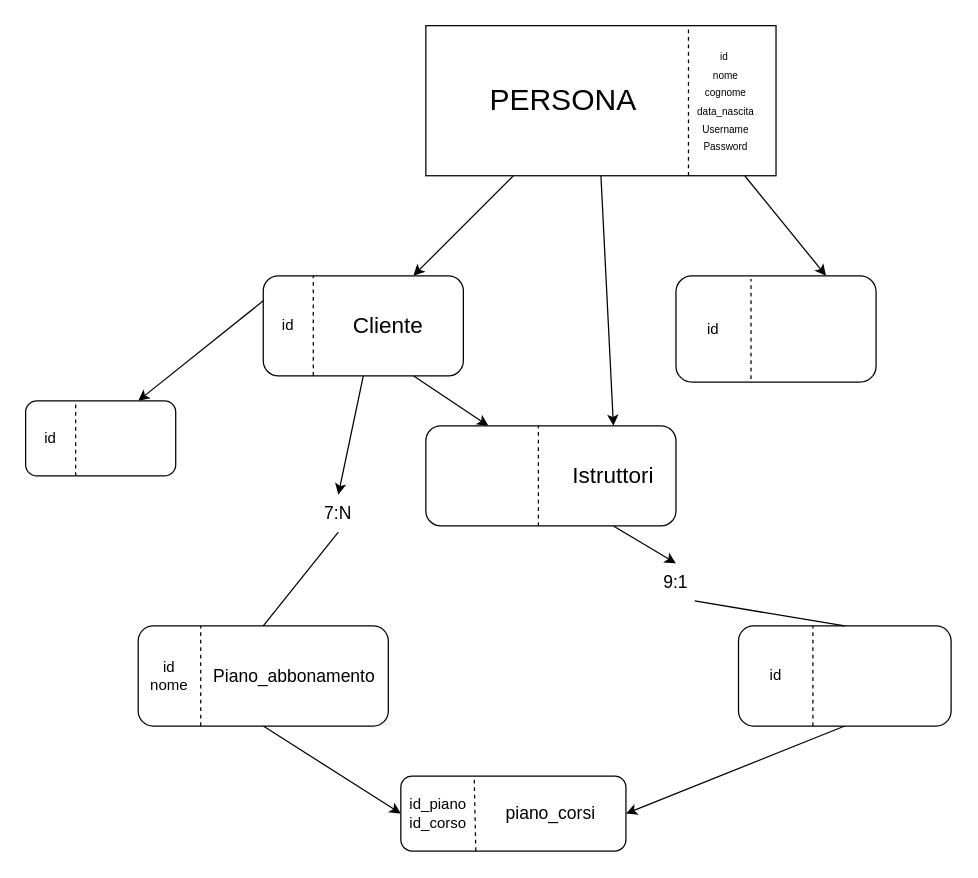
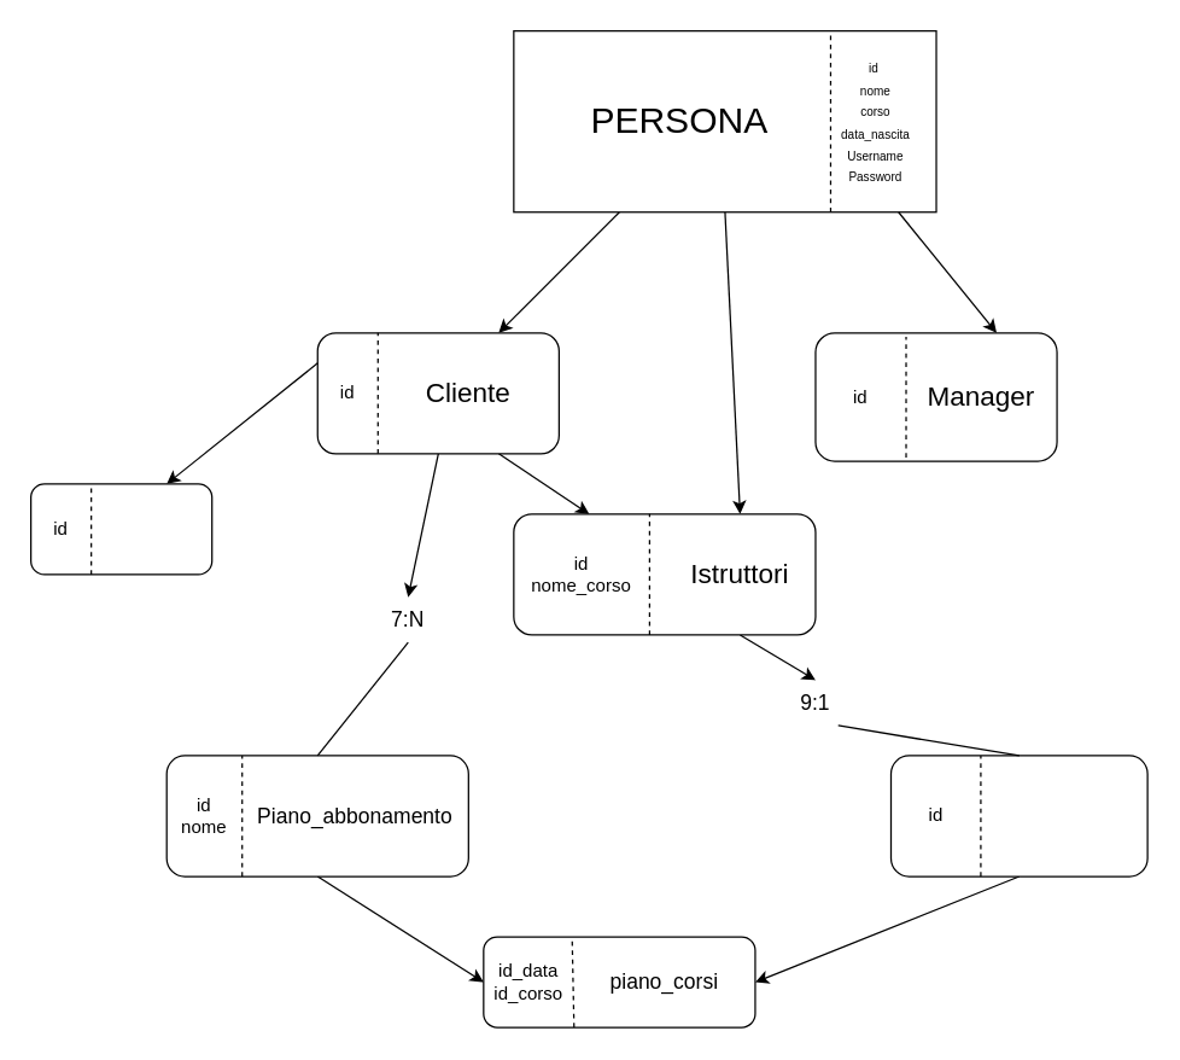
- <mxCell id="8" value="&lt;font style=&quot;font-size: 8px;&quot;&gt;&lt;font style=&quot;&quot;&gt;id&amp;nbsp;&lt;br&gt;nome&lt;br&gt;cognome&lt;br&gt;data_nascita&lt;br&gt;Username&lt;br&gt;Passwor&lt;/font&gt;d&lt;/font&gt;" style="text;html=1;strokeColor=none;fillColor=none;align=center;verticalAlign=middle;whiteSpace=wrap;rounded=0;" parent="1" vertex="1"><mxGeometry x="550" y="42.5" width="60" height="75" as="geometry" /></mxCell>
+ <mxCell id="8" value="&lt;font style=&quot;font-size: 8px;&quot;&gt;&lt;font style=&quot;&quot;&gt;id&amp;nbsp;&lt;br&gt;nome&lt;br&gt;corso&lt;br&gt;data_nascita&lt;br&gt;Username&lt;br&gt;Passwor&lt;/font&gt;d&lt;/font&gt;" style="text;html=1;strokeColor=none;fillColor=none;align=center;verticalAlign=middle;whiteSpace=wrap;rounded=0;" parent="1" vertex="1"><mxGeometry x="550" y="42.5" width="60" height="75" as="geometry" /></mxCell>
+ <mxCell id="21" value="&lt;span style=&quot;font-size: 18px;&quot;&gt;Manager&lt;/span&gt;" style="text;html=1;strokeColor=none;fillColor=none;align=center;verticalAlign=middle;whiteSpace=wrap;rounded=0;fontSize=8;" parent="1" vertex="1"><mxGeometry x="620" y="247.5" width="60" height="30" as="geometry" /></mxCell>
+ <mxCell id="18" value="&lt;span style=&quot;font-size: 12px;&quot;&gt;id&lt;br&gt;nome_corso&lt;br&gt;&lt;/span&gt;" style="text;html=1;strokeColor=none;fillColor=none;align=center;verticalAlign=middle;whiteSpace=wrap;rounded=0;fontSize=8;" parent="1" vertex="1"><mxGeometry x="360" y="365" width="50" height="30" as="geometry" /></mxCell>
- <mxCell id="39" value="&lt;span style=&quot;font-size: 12px;&quot;&gt;id_piano&lt;br&gt;id_corso&lt;br&gt;&lt;/span&gt;" style="text;html=1;strokeColor=none;fillColor=none;align=center;verticalAlign=middle;whiteSpace=wrap;rounded=0;fontSize=8;" vertex="1" parent="1"><mxGeometry x="320" y="635" width="60" height="30" as="geometry" /></mxCell>
+ <mxCell id="39" value="&lt;span style=&quot;font-size: 12px;&quot;&gt;id_data&lt;br&gt;id_corso&lt;br&gt;&lt;/span&gt;" style="text;html=1;strokeColor=none;fillColor=none;align=center;verticalAlign=middle;whiteSpace=wrap;rounded=0;fontSize=8;" vertex="1" parent="1"><mxGeometry x="320" y="635" width="60" height="30" as="geometry" /></mxCell>
